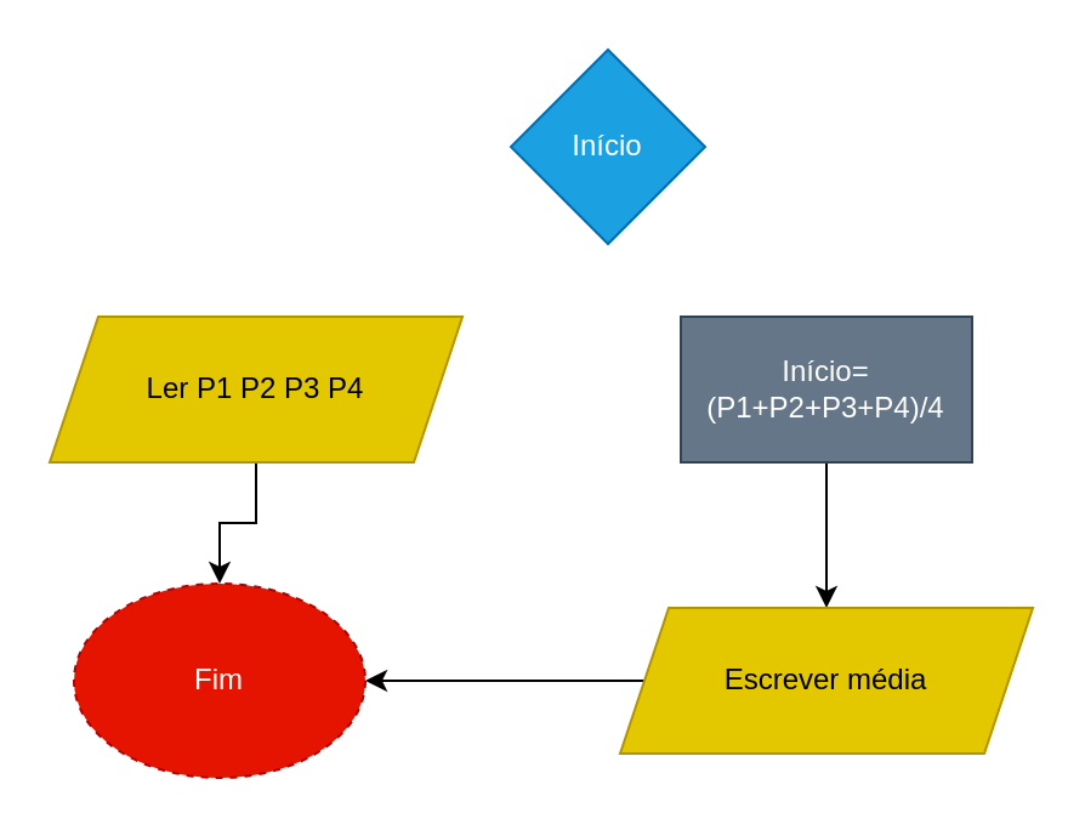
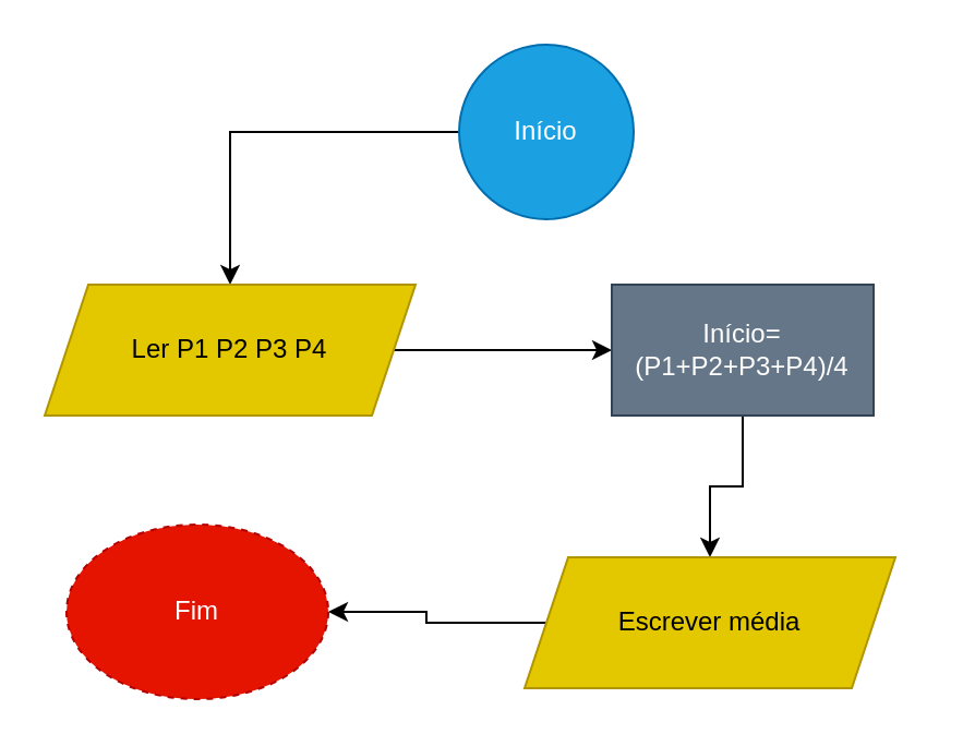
+ <mxCell id="2" value="" style="edgeStyle=orthogonalEdgeStyle;rounded=0;orthogonalLoop=1;jettySize=auto;html=1;" edge="1" parent="1" source="3" target="5"><mxGeometry relative="1" as="geometry" /></mxCell>
- <mxCell id="3" value="Início" style="rhombus;whiteSpace=wrap;html=1;aspect=fixed;fillColor=#1ba1e2;fontColor=#ffffff;strokeColor=#006EAF;" vertex="1" parent="1"><mxGeometry x="210" y="20" width="80" height="80" as="geometry" /></mxCell>
+ <mxCell id="3" value="Início" style="ellipse;whiteSpace=wrap;html=1;aspect=fixed;fillColor=#1ba1e2;fontColor=#ffffff;strokeColor=#006EAF;" vertex="1" parent="1"><mxGeometry x="210" y="20" width="80" height="80" as="geometry" /></mxCell>
- <mxCell id="4" value="" style="edgeStyle=orthogonalEdgeStyle;rounded=0;orthogonalLoop=1;jettySize=auto;html=1;" edge="1" parent="1" source="5" target="10"><mxGeometry relative="1" as="geometry" /></mxCell>
+ <mxCell id="4" value="" style="edgeStyle=orthogonalEdgeStyle;rounded=0;orthogonalLoop=1;jettySize=auto;html=1;" edge="1" parent="1" source="5" target="7"><mxGeometry relative="1" as="geometry" /></mxCell>
- <mxCell id="9" value="Escrever média" style="shape=parallelogram;perimeter=parallelogramPerimeter;whiteSpace=wrap;html=1;fixedSize=1;fillColor=#e3c800;fontColor=#000000;strokeColor=#B09500;" vertex="1" parent="1"><mxGeometry x="255" y="250" width="170" height="60" as="geometry" /></mxCell>
+ <mxCell id="9" value="Escrever média" style="shape=parallelogram;perimeter=parallelogramPerimeter;whiteSpace=wrap;html=1;fixedSize=1;fillColor=#e3c800;fontColor=#000000;strokeColor=#B09500;" vertex="1" parent="1"><mxGeometry x="240" y="255" width="170" height="60" as="geometry" /></mxCell>
